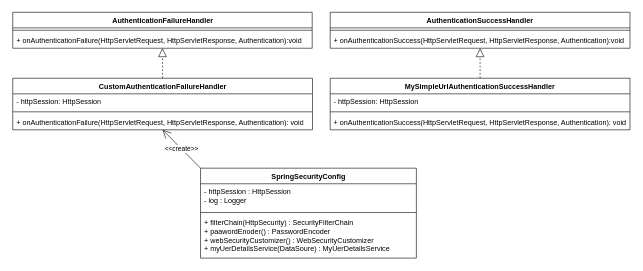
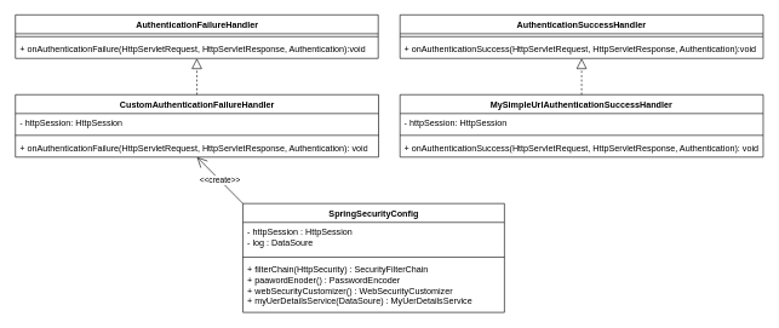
- <mxCell id="3" value="- httpSession : HttpSession&lt;div&gt;- log : Logger&lt;/div&gt;" style="text;strokeColor=none;fillColor=none;align=left;verticalAlign=top;spacingLeft=4;spacingRight=4;overflow=hidden;rotatable=0;points=[[0,0.5],[1,0.5]];portConstraint=eastwest;whiteSpace=wrap;html=1;" vertex="1" parent="2"><mxGeometry y="26" width="360" height="44" as="geometry" /></mxCell>
+ <mxCell id="3" value="- httpSession : HttpSession&lt;div&gt;- log : DataSoure&lt;/div&gt;" style="text;strokeColor=none;fillColor=none;align=left;verticalAlign=top;spacingLeft=4;spacingRight=4;overflow=hidden;rotatable=0;points=[[0,0.5],[1,0.5]];portConstraint=eastwest;whiteSpace=wrap;html=1;" vertex="1" parent="2"><mxGeometry y="26" width="360" height="44" as="geometry" /></mxCell>
